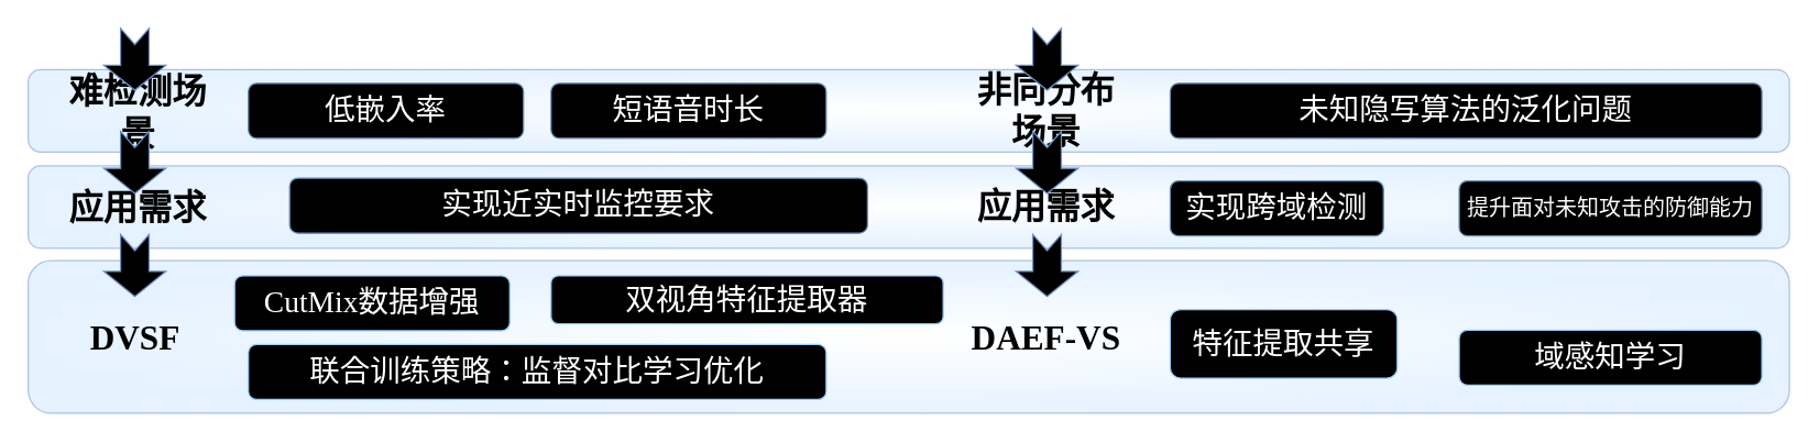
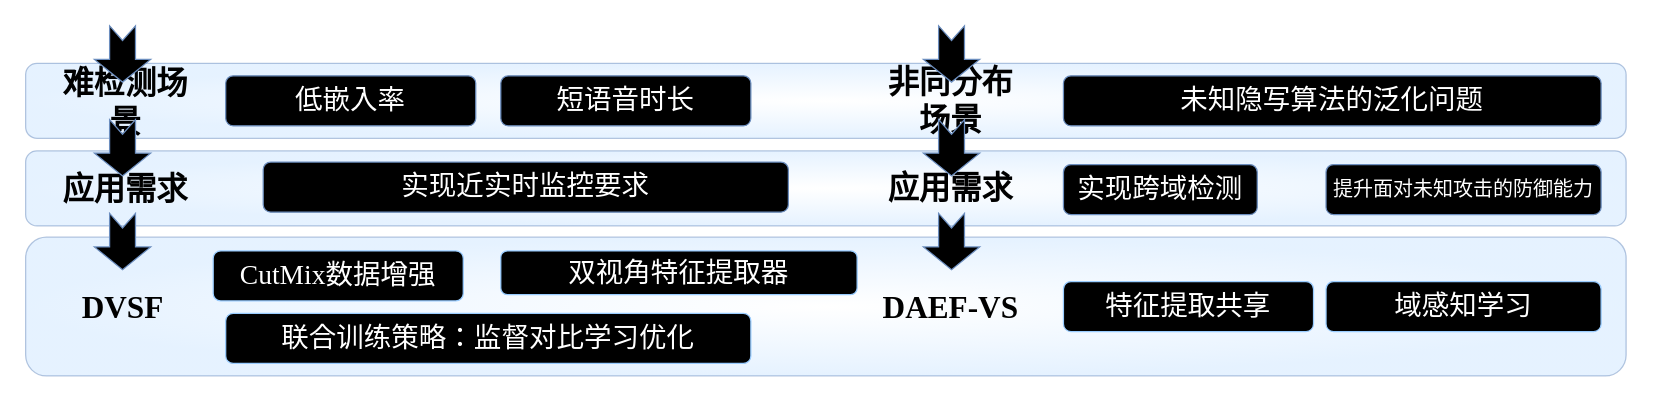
- <mxCell id="7" value="&lt;font face=&quot;Times New Roman&quot; color=&quot;#ffffff&quot;&gt;&lt;span style=&quot;font-size: 22px;&quot;&gt;特征提取共享&lt;/span&gt;&lt;/font&gt;" style="rounded=1;whiteSpace=wrap;html=1;fillColor=light-dark(#0066CC,#003366);strokeColor=#99CCFF;gradientColor=#003366;" vertex="1" parent="1"><mxGeometry x="850" y="224.5" width="165" height="50" as="geometry" /></mxCell>
+ <mxCell id="7" value="&lt;font face=&quot;Times New Roman&quot; color=&quot;#ffffff&quot;&gt;&lt;span style=&quot;font-size: 22px;&quot;&gt;特征提取共享&lt;/span&gt;&lt;/font&gt;" style="rounded=1;whiteSpace=wrap;html=1;fillColor=light-dark(#0066CC,#003366);strokeColor=#99CCFF;gradientColor=#003366;" vertex="1" parent="1"><mxGeometry x="850" y="224.5" width="200" height="40" as="geometry" /></mxCell>
- <mxCell id="8" value="&lt;font face=&quot;Times New Roman&quot; color=&quot;#ffffff&quot;&gt;&lt;span style=&quot;font-size: 22px;&quot;&gt;域感知学习&lt;/span&gt;&lt;/font&gt;" style="rounded=1;whiteSpace=wrap;html=1;fillColor=light-dark(#0066CC,#003366);strokeColor=#99CCFF;gradientColor=#003366;" vertex="1" parent="1"><mxGeometry x="1060" y="239.5" width="220" height="40" as="geometry" /></mxCell>
+ <mxCell id="8" value="&lt;font face=&quot;Times New Roman&quot; color=&quot;#ffffff&quot;&gt;&lt;span style=&quot;font-size: 22px;&quot;&gt;域感知学习&lt;/span&gt;&lt;/font&gt;" style="rounded=1;whiteSpace=wrap;html=1;fillColor=light-dark(#0066CC,#003366);strokeColor=#99CCFF;gradientColor=#003366;" vertex="1" parent="1"><mxGeometry x="1060" y="224.5" width="220" height="40" as="geometry" /></mxCell>
